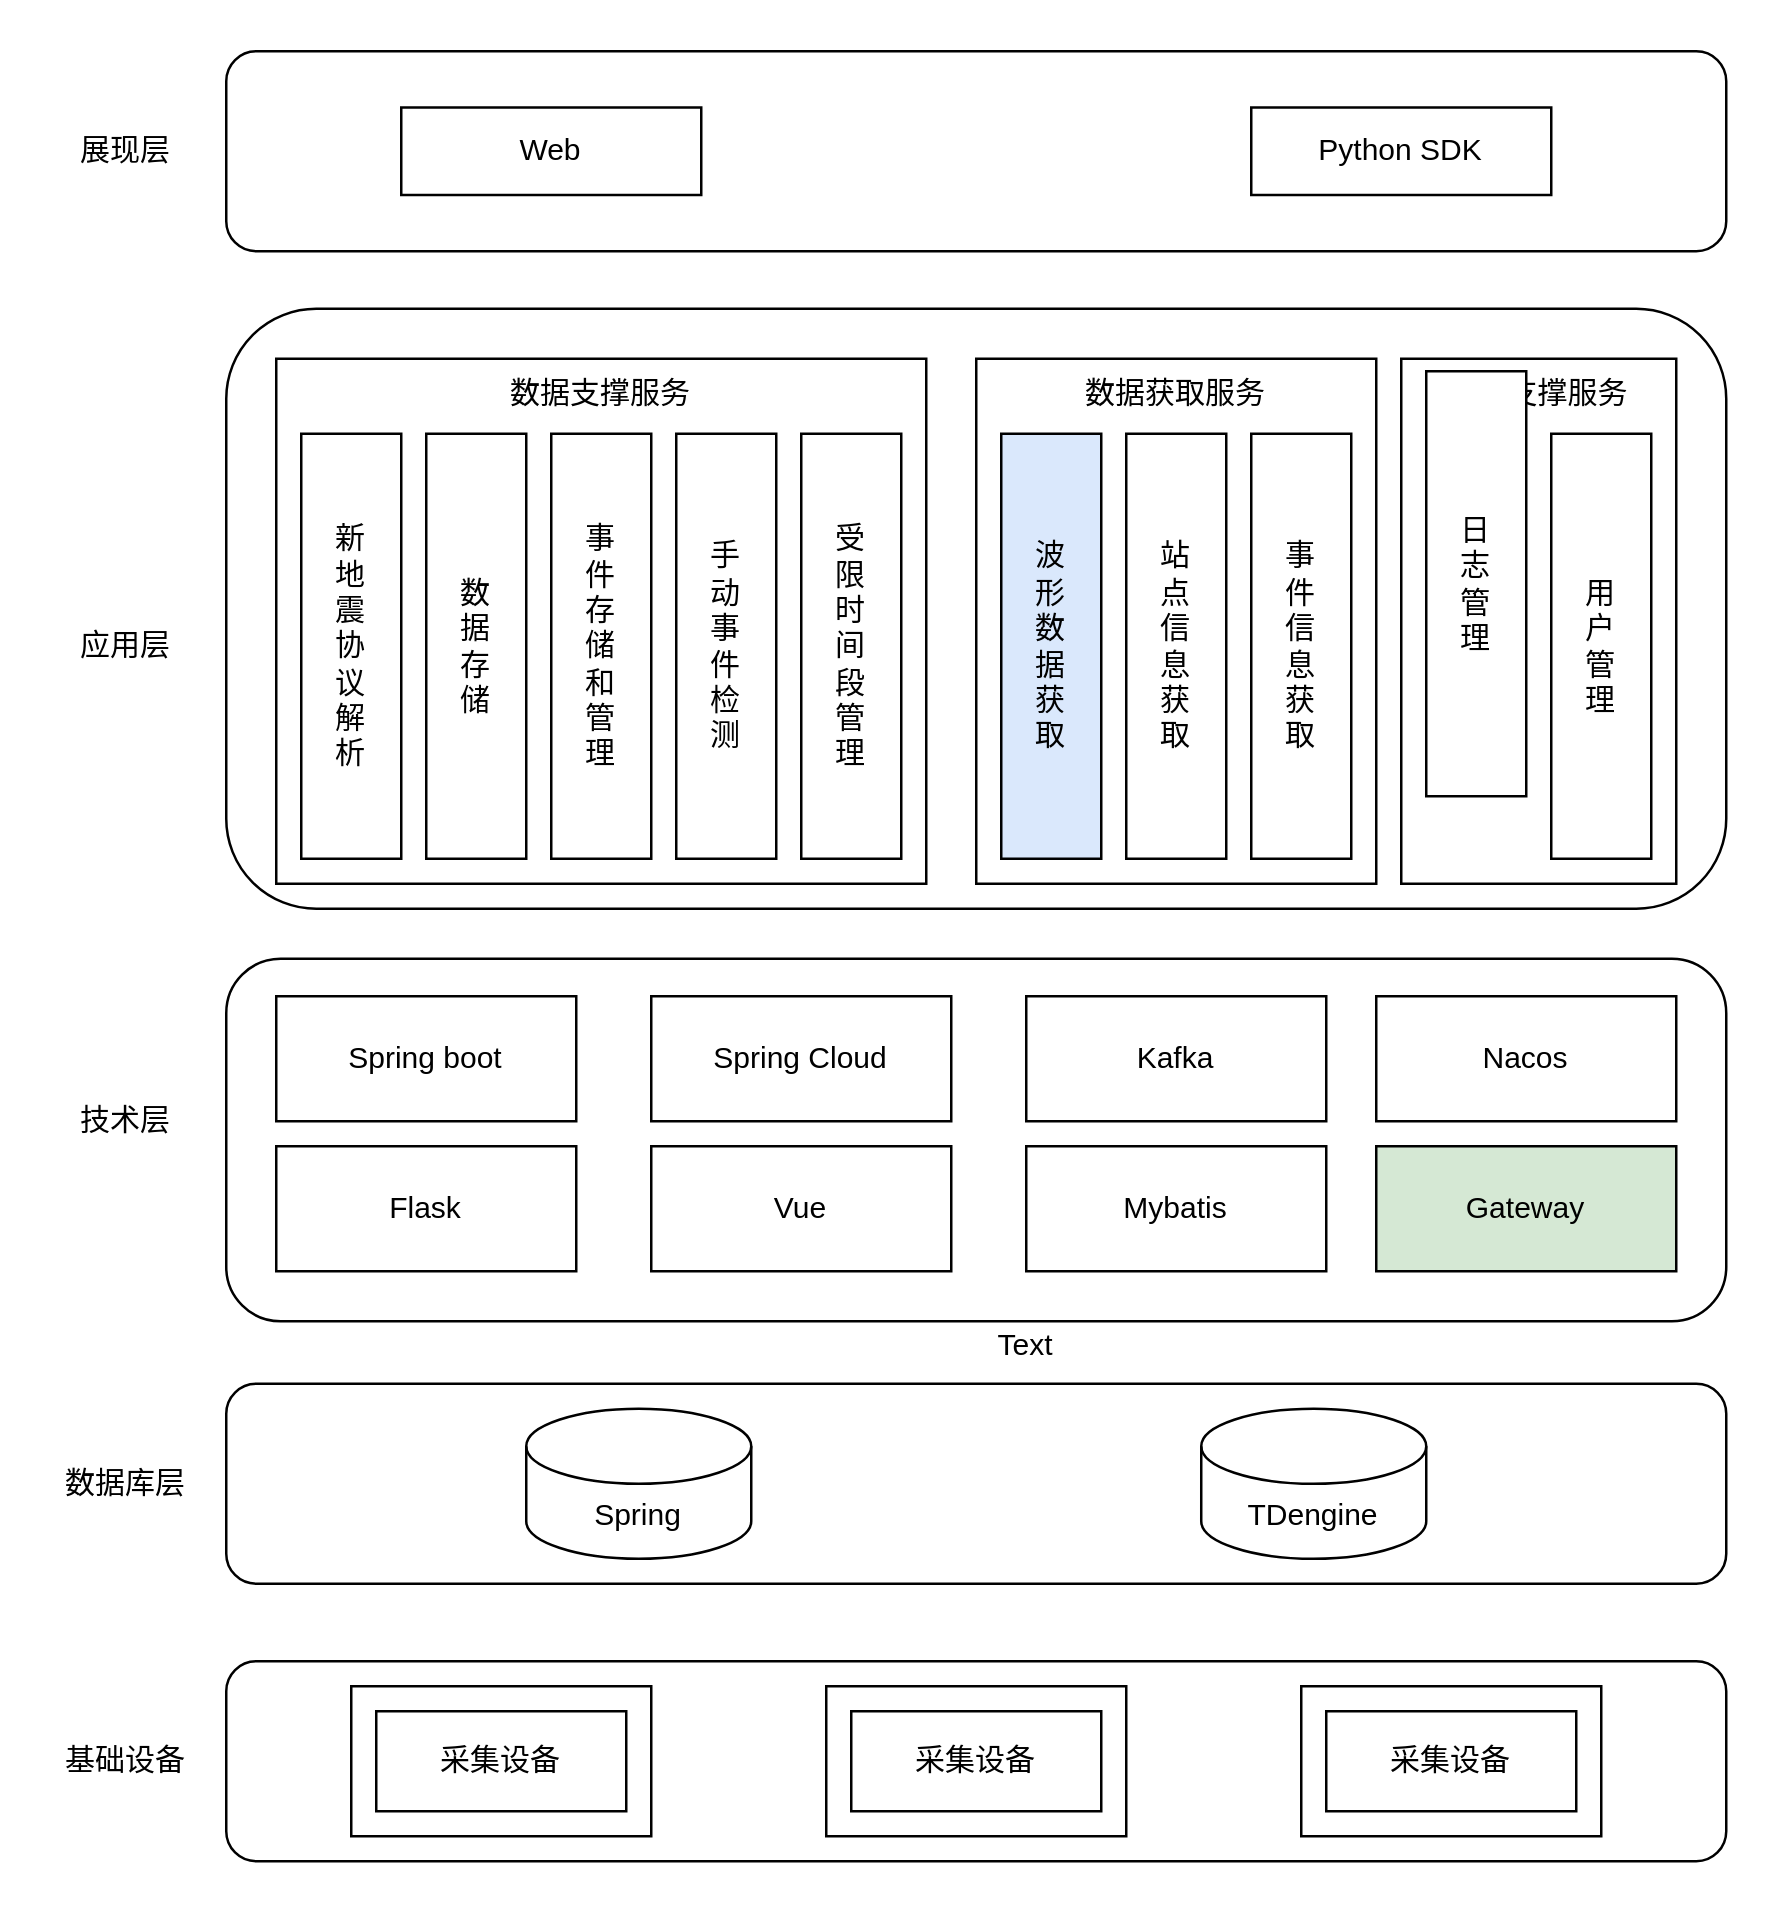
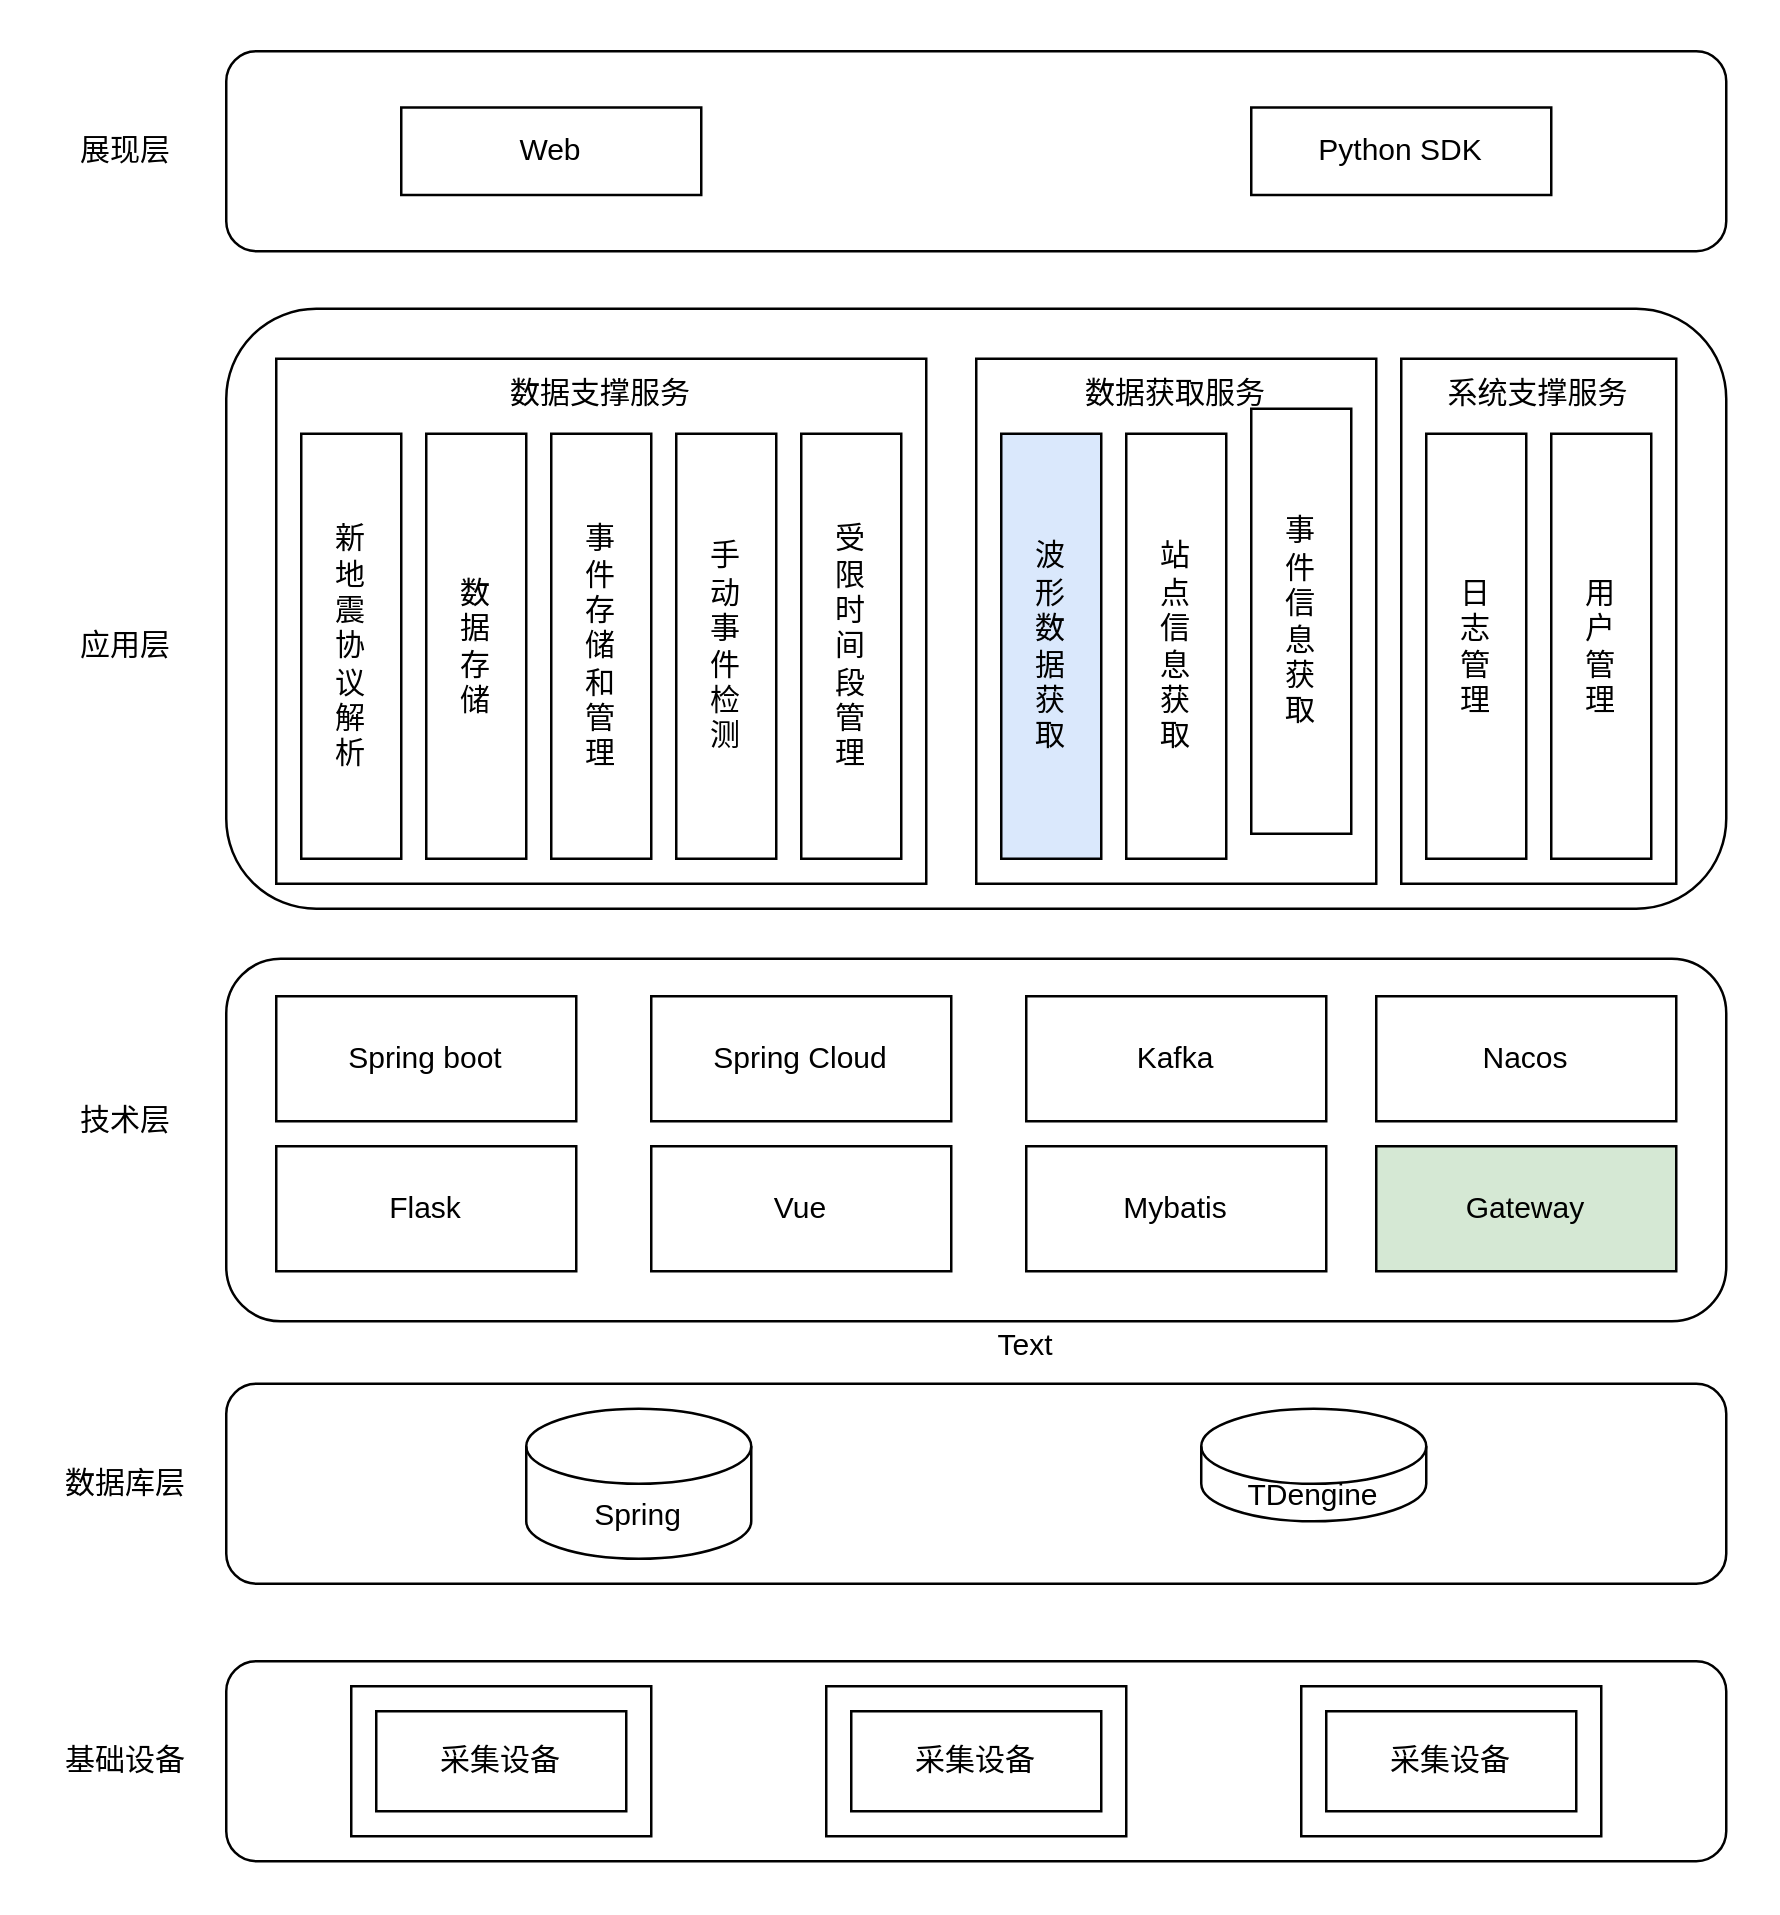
- <mxCell id="17" value="日&lt;br&gt;志&lt;br&gt;管&lt;br&gt;理" style="rounded=0;whiteSpace=wrap;html=1;" vertex="1" parent="1"><mxGeometry x="570" y="148" width="40" height="170" as="geometry" /></mxCell>
+ <mxCell id="17" value="日&lt;br&gt;志&lt;br&gt;管&lt;br&gt;理" style="rounded=0;whiteSpace=wrap;html=1;" vertex="1" parent="1"><mxGeometry x="570" y="173" width="40" height="170" as="geometry" /></mxCell>
- <mxCell id="15" value="事&lt;br&gt;件&lt;br&gt;信&lt;br&gt;息&lt;br&gt;获&lt;br&gt;取" style="rounded=0;whiteSpace=wrap;html=1;" vertex="1" parent="1"><mxGeometry x="500" y="173" width="40" height="170" as="geometry" /></mxCell>
+ <mxCell id="15" value="事&lt;br&gt;件&lt;br&gt;信&lt;br&gt;息&lt;br&gt;获&lt;br&gt;取" style="rounded=0;whiteSpace=wrap;html=1;" vertex="1" parent="1"><mxGeometry x="500" y="163" width="40" height="170" as="geometry" /></mxCell>
- <mxCell id="30" value="TDengine" style="shape=cylinder3;whiteSpace=wrap;html=1;boundedLbl=1;backgroundOutline=1;size=15;" vertex="1" parent="1"><mxGeometry x="480" y="563" width="90" height="60" as="geometry" /></mxCell>
+ <mxCell id="30" value="TDengine" style="shape=cylinder3;whiteSpace=wrap;html=1;boundedLbl=1;backgroundOutline=1;size=15;" vertex="1" parent="1"><mxGeometry x="480" y="563" width="90" height="45" as="geometry" /></mxCell>
